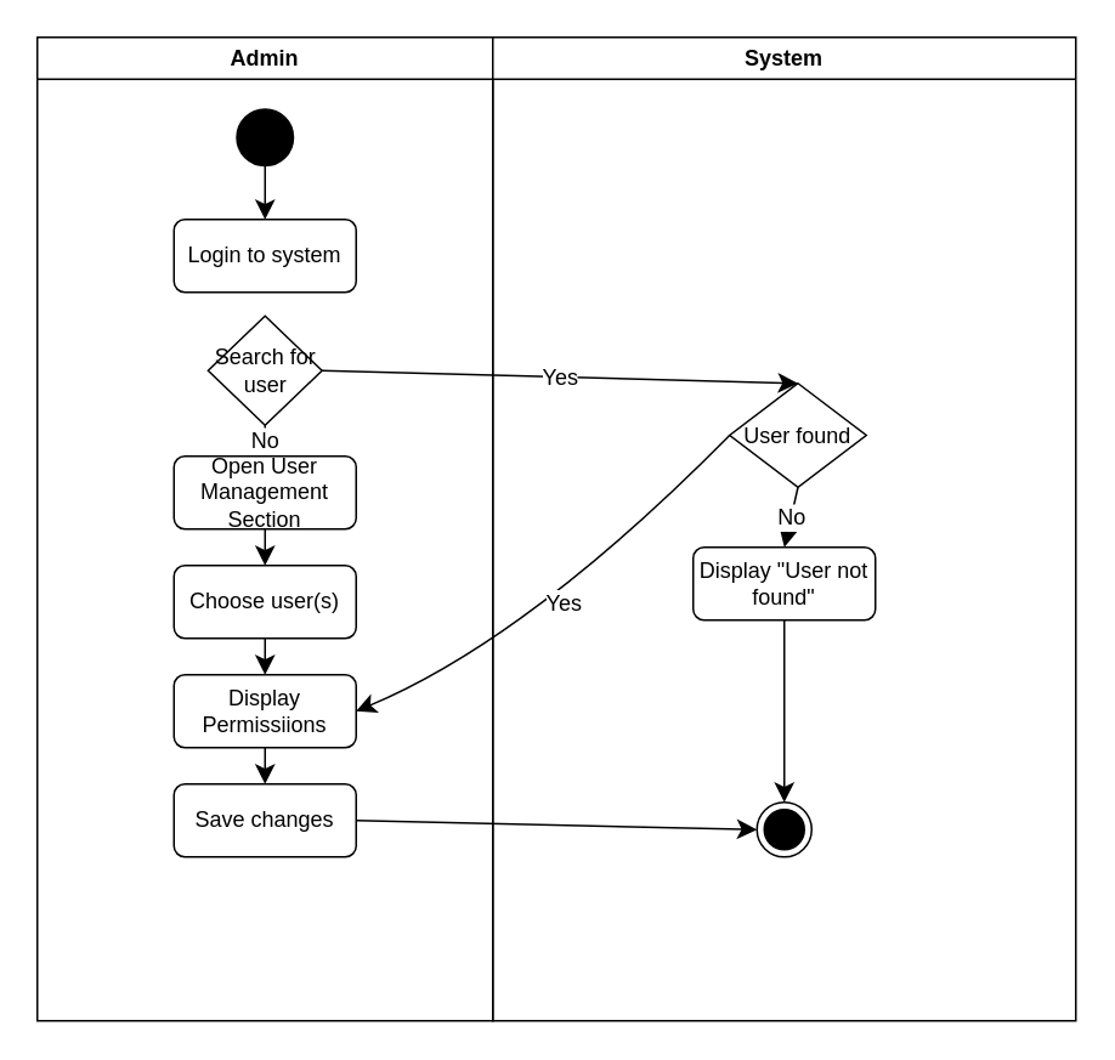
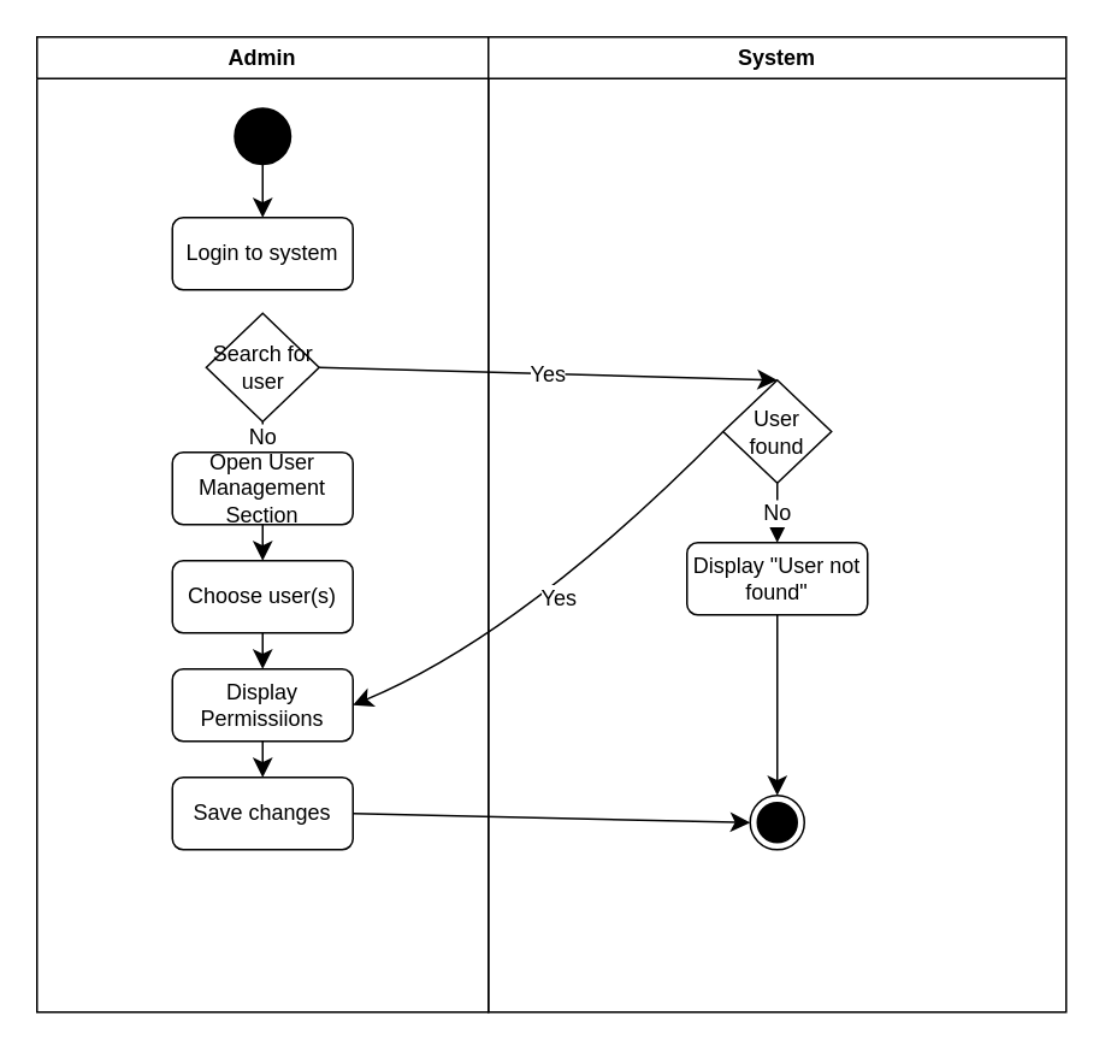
- <mxCell id="17" value="User found" style="rhombus;whiteSpace=wrap;html=1;" vertex="1" parent="15"><mxGeometry x="130" y="190" width="75" height="57" as="geometry" /></mxCell>
+ <mxCell id="17" value="User found" style="rhombus;whiteSpace=wrap;html=1;" vertex="1" parent="15"><mxGeometry x="130" y="190" width="60" height="57" as="geometry" /></mxCell>
